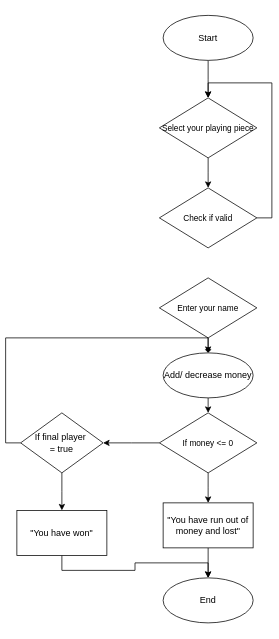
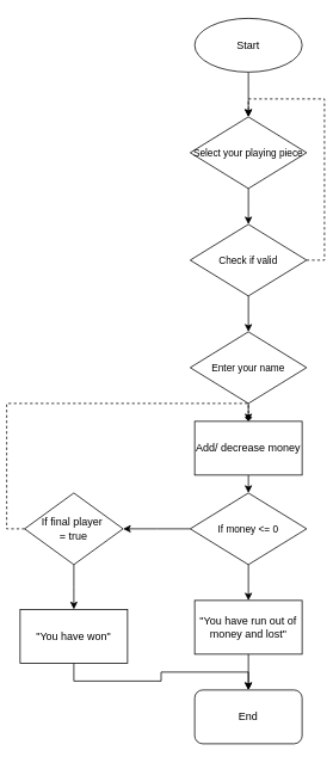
- <mxCell id="6" style="edgeStyle=orthogonalEdgeStyle;rounded=0;orthogonalLoop=1;jettySize=auto;html=1;exitX=1;exitY=0.5;exitDx=0;exitDy=0;entryX=0.5;entryY=0;entryDx=0;entryDy=0;" edge="1" parent="1" source="8" target="5"><mxGeometry relative="1" as="geometry" /></mxCell>
+ <mxCell id="6" style="edgeStyle=orthogonalEdgeStyle;rounded=0;orthogonalLoop=1;jettySize=auto;html=1;exitX=1;exitY=0.5;exitDx=0;exitDy=0;entryX=0.5;entryY=0;entryDx=0;entryDy=0;dashed=1;" edge="1" parent="1" source="8" target="5"><mxGeometry relative="1" as="geometry" /></mxCell>
+ <mxCell id="7" style="edgeStyle=orthogonalEdgeStyle;rounded=0;orthogonalLoop=1;jettySize=auto;html=1;exitX=0.5;exitY=1;exitDx=0;exitDy=0;entryX=0.5;entryY=0;entryDx=0;entryDy=0;" edge="1" parent="1" source="8" target="10"><mxGeometry relative="1" as="geometry" /></mxCell>
- <mxCell id="19" style="edgeStyle=orthogonalEdgeStyle;rounded=0;orthogonalLoop=1;jettySize=auto;html=1;exitX=0;exitY=0.5;exitDx=0;exitDy=0;entryX=0.5;entryY=0;entryDx=0;entryDy=0;" edge="1" parent="1" source="21" target="12"><mxGeometry relative="1" as="geometry" /></mxCell>
+ <mxCell id="19" style="edgeStyle=orthogonalEdgeStyle;rounded=0;orthogonalLoop=1;jettySize=auto;html=1;exitX=0;exitY=0.5;exitDx=0;exitDy=0;entryX=0.5;entryY=0;entryDx=0;entryDy=0;dashed=1;" edge="1" parent="1" source="21" target="12"><mxGeometry relative="1" as="geometry" /></mxCell>
- <mxCell id="12" value="Add/ decrease money" style="ellipse;whiteSpace=wrap;html=1;" vertex="1" parent="1"><mxGeometry x="215" y="470" width="120" height="60" as="geometry" /></mxCell>
+ <mxCell id="12" value="Add/ decrease money" style="rounded=0;whiteSpace=wrap;html=1;" vertex="1" parent="1"><mxGeometry x="215" y="470" width="120" height="60" as="geometry" /></mxCell>
- <mxCell id="18" value="End" style="ellipse;whiteSpace=wrap;html=1;" vertex="1" parent="1"><mxGeometry x="215" y="770" width="120" height="60" as="geometry" /></mxCell>
+ <mxCell id="18" value="End" style="rounded=1;whiteSpace=wrap;html=1;" vertex="1" parent="1"><mxGeometry x="215" y="770" width="120" height="60" as="geometry" /></mxCell>
